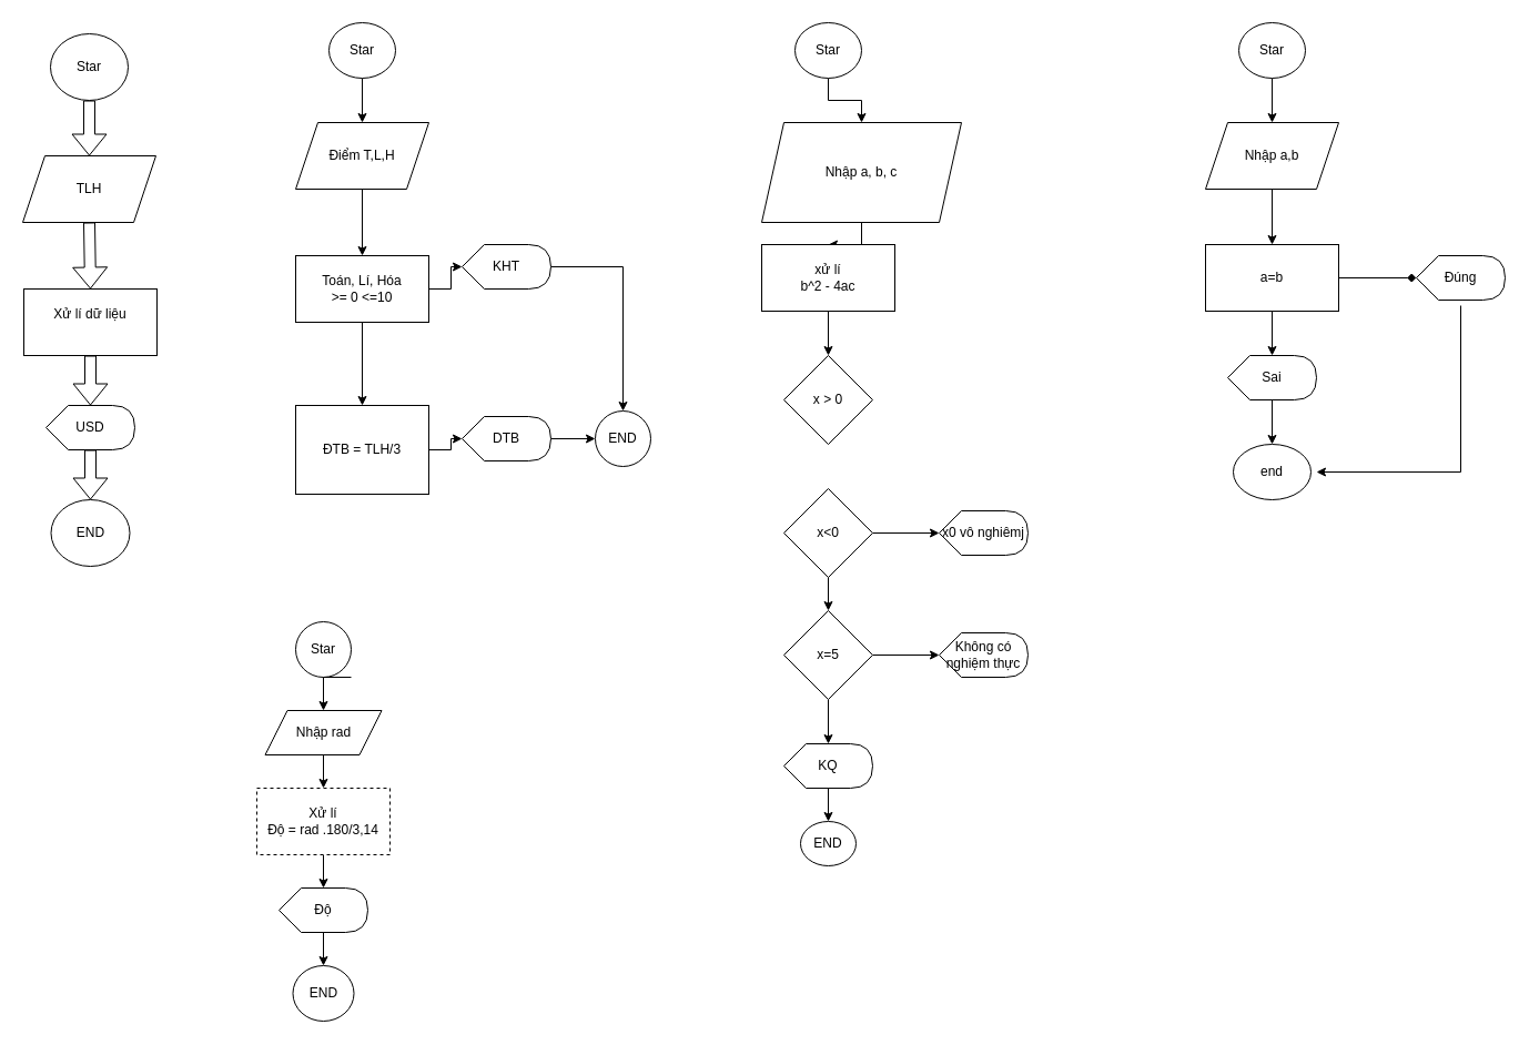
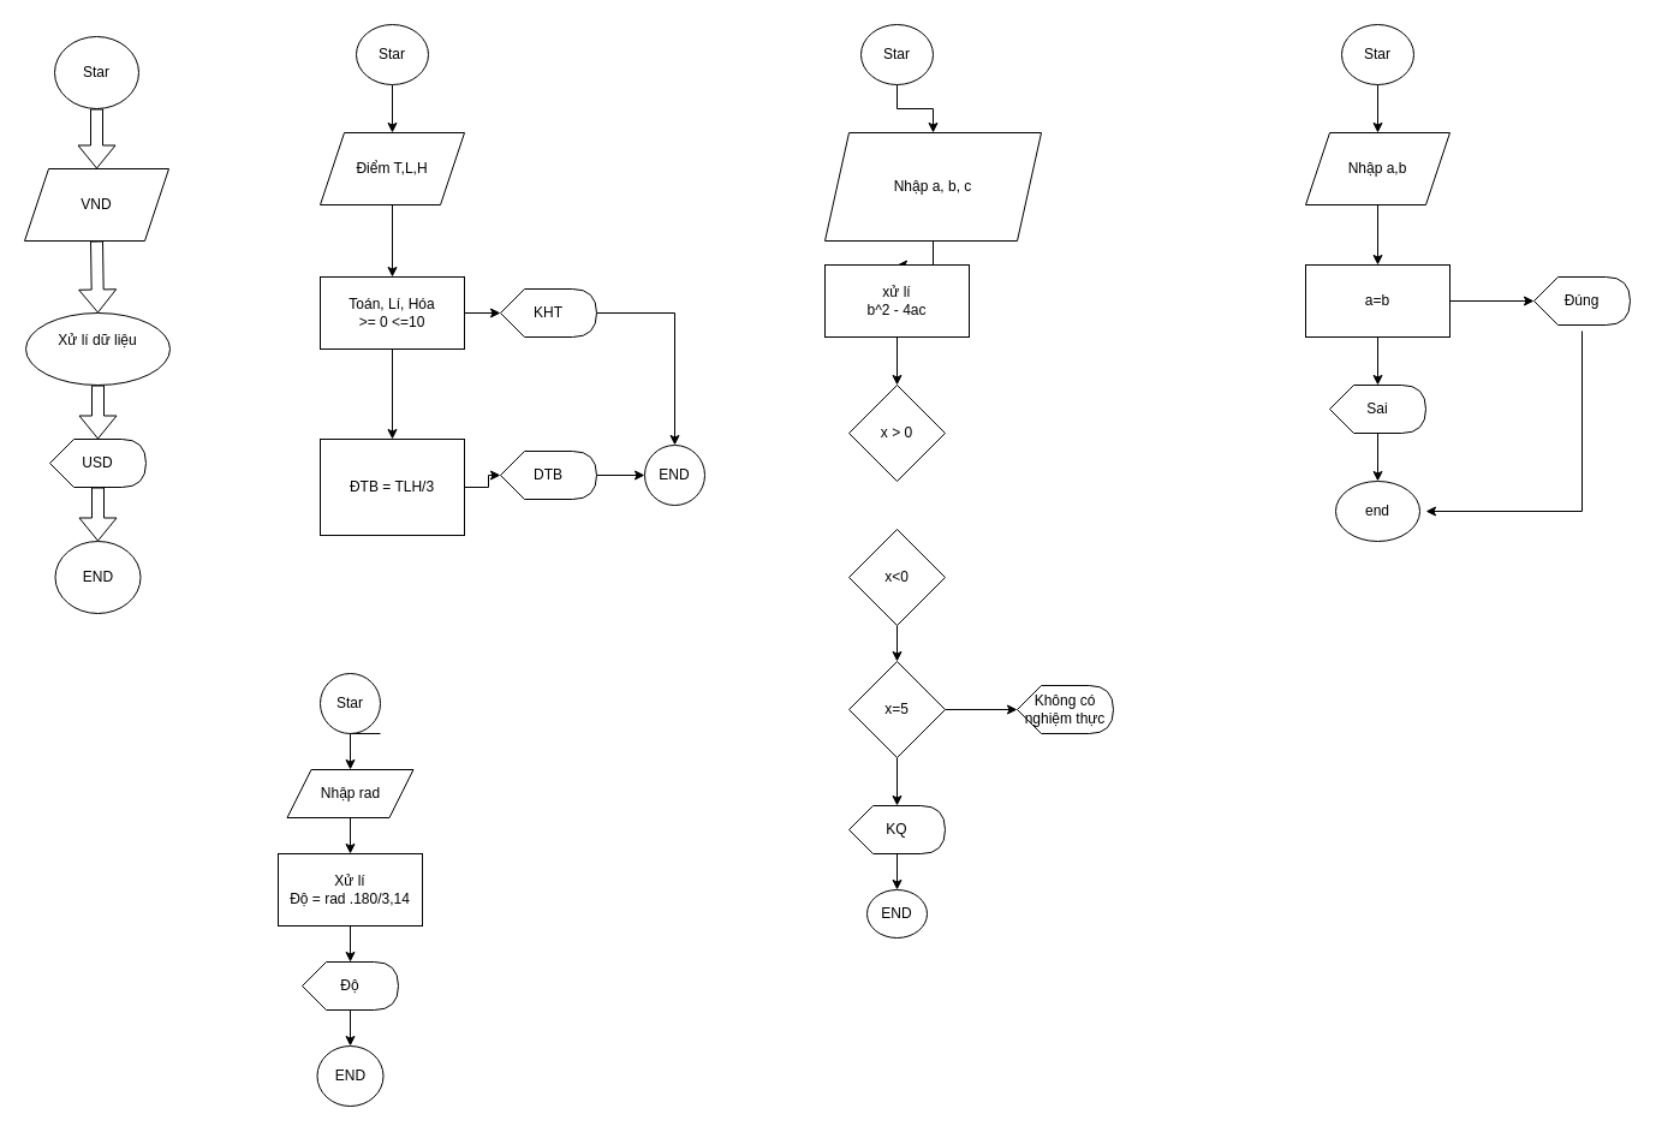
- <mxCell id="3" value="TLH" style="shape=parallelogram;perimeter=parallelogramPerimeter;whiteSpace=wrap;html=1;fixedSize=1;" vertex="1" parent="1"><mxGeometry x="20" y="140" width="120" height="60" as="geometry" /></mxCell>
+ <mxCell id="3" value="VND" style="shape=parallelogram;perimeter=parallelogramPerimeter;whiteSpace=wrap;html=1;fixedSize=1;" vertex="1" parent="1"><mxGeometry x="20" y="140" width="120" height="60" as="geometry" /></mxCell>
- <mxCell id="19" value="KHT" style="shape=display;whiteSpace=wrap;html=1;" vertex="1" parent="1"><mxGeometry x="416" y="220" width="80" height="40" as="geometry" /></mxCell>
+ <mxCell id="19" value="KHT" style="shape=display;whiteSpace=wrap;html=1;" vertex="1" parent="1"><mxGeometry x="416" y="240" width="80" height="40" as="geometry" /></mxCell>
- <mxCell id="56" value="" style="edgeStyle=orthogonalEdgeStyle;rounded=0;orthogonalLoop=1;jettySize=auto;html=1;endArrow=diamond;" edge="1" parent="1" source="58" target="62"><mxGeometry relative="1" as="geometry" /></mxCell>
+ <mxCell id="56" value="" style="edgeStyle=orthogonalEdgeStyle;rounded=0;orthogonalLoop=1;jettySize=auto;html=1;" edge="1" parent="1" source="58" target="62"><mxGeometry relative="1" as="geometry" /></mxCell>
- <mxCell id="5" value="&lt;div&gt;Xử lí dữ liệu &lt;br&gt;&lt;/div&gt;&lt;div&gt;&lt;br&gt;&lt;/div&gt;" style="rounded=0;whiteSpace=wrap;html=1;" vertex="1" parent="1"><mxGeometry x="21" y="260" width="120" height="60" as="geometry" /></mxCell>
+ <mxCell id="5" value="&lt;div&gt;Xử lí dữ liệu &lt;br&gt;&lt;/div&gt;&lt;div&gt;&lt;br&gt;&lt;/div&gt;" style="ellipse;whiteSpace=wrap;html=1;" vertex="1" parent="1"><mxGeometry x="21" y="260" width="120" height="60" as="geometry" /></mxCell>
- <mxCell id="32" value="" style="edgeStyle=orthogonalEdgeStyle;rounded=0;orthogonalLoop=1;jettySize=auto;html=1;" edge="1" parent="1" source="34" target="35"><mxGeometry relative="1" as="geometry" /></mxCell>
- <mxCell id="35" value="x0 vô nghiêmj" style="shape=display;whiteSpace=wrap;html=1;" vertex="1" parent="1"><mxGeometry x="846" y="460" width="80" height="40" as="geometry" /></mxCell>
- <mxCell id="48" value="&lt;div&gt;Xử lí&lt;/div&gt;&lt;div&gt;Độ = rad .180/3,14&lt;br&gt;&lt;/div&gt;" style="whiteSpace=wrap;html=1;dashed=1;" vertex="1" parent="1"><mxGeometry x="231" y="710" width="120" height="60" as="geometry" /></mxCell>
+ <mxCell id="48" value="&lt;div&gt;Xử lí&lt;/div&gt;&lt;div&gt;Độ = rad .180/3,14&lt;br&gt;&lt;/div&gt;" style="whiteSpace=wrap;html=1;" vertex="1" parent="1"><mxGeometry x="231" y="710" width="120" height="60" as="geometry" /></mxCell>
